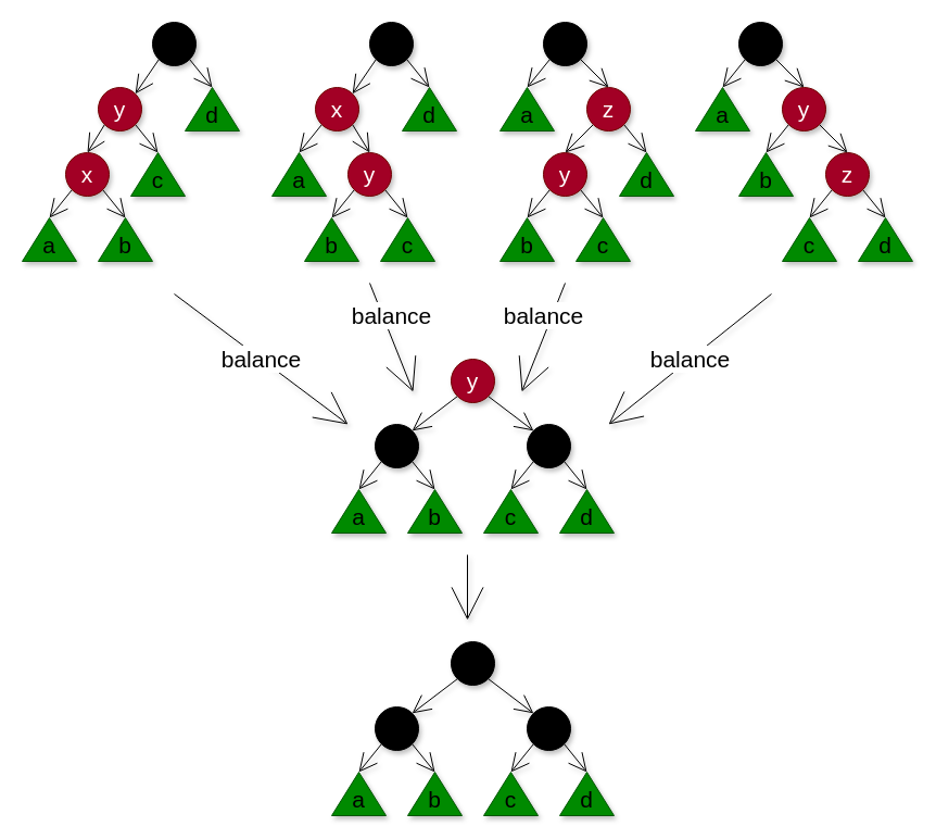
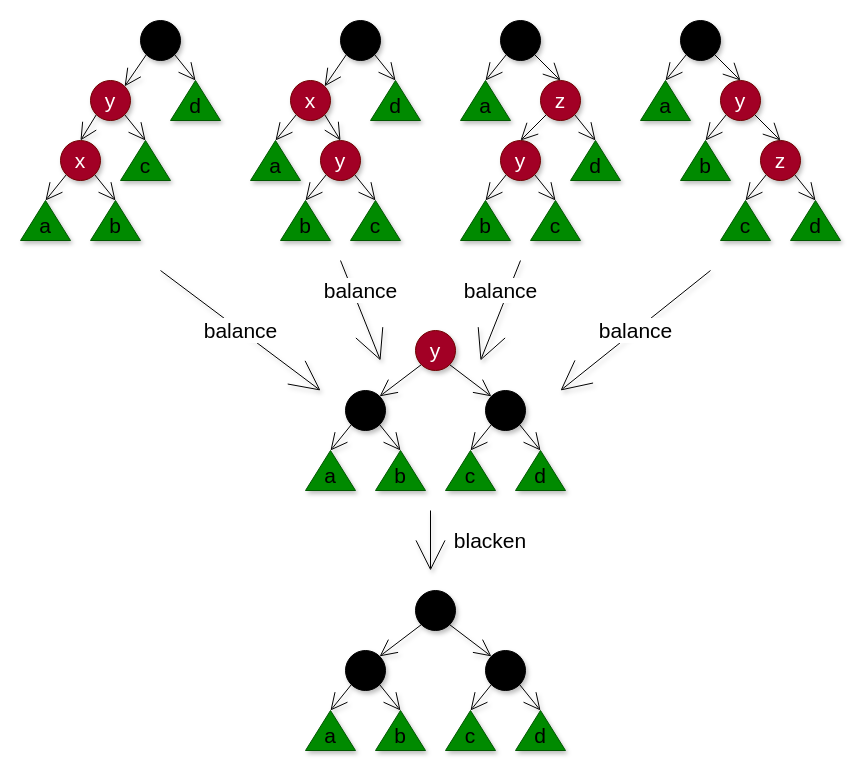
+ <mxCell id="133" value="blacken" style="text;html=1;strokeColor=none;fillColor=none;align=center;verticalAlign=middle;whiteSpace=wrap;rounded=0;shadow=1;fontSize=21;" vertex="1" parent="1"><mxGeometry x="450" y="530" width="80" height="20" as="geometry" /></mxCell>
